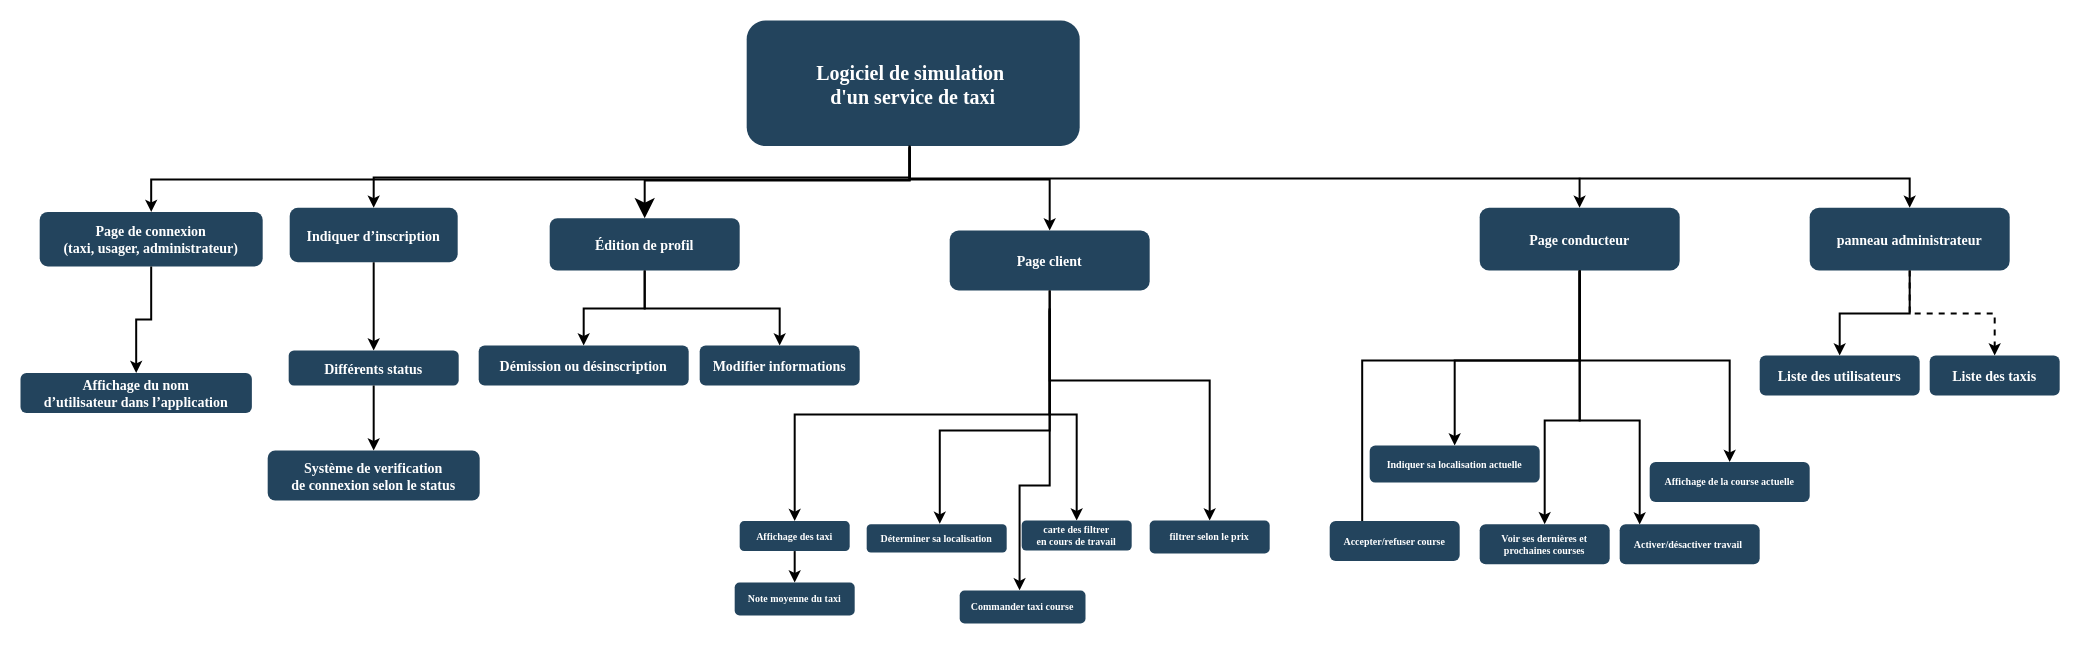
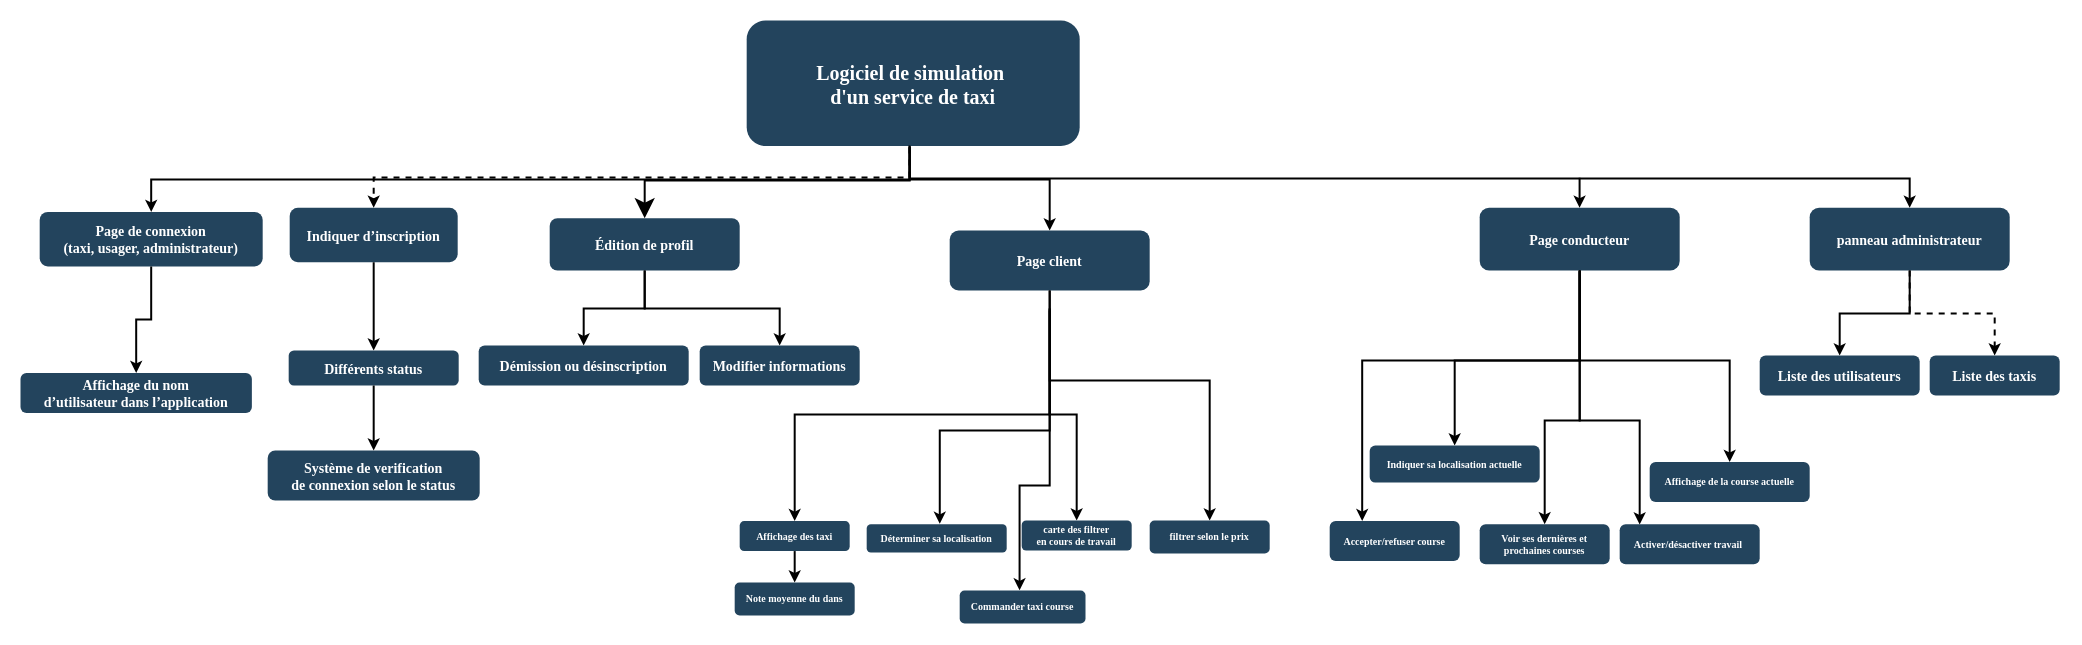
- <mxCell id="11" value="" style="edgeStyle=elbowEdgeStyle;elbow=vertical;strokeWidth=2;rounded=0;exitX=0.489;exitY=1.012;exitDx=0;exitDy=0;exitPerimeter=0;" parent="1" source="2" target="6" edge="1"><mxGeometry x="341.19" y="125.5" width="100" height="100" as="geometry"><mxPoint x="913.19" y="145" as="sourcePoint" /><mxPoint x="1456.19" y="225.5" as="targetPoint" /></mxGeometry></mxCell>
+ <mxCell id="11" value="" style="edgeStyle=elbowEdgeStyle;elbow=vertical;strokeWidth=2;rounded=0;exitX=0.489;exitY=1.012;exitDx=0;exitDy=0;exitPerimeter=0;dashed=1;" parent="1" source="2" target="6" edge="1"><mxGeometry x="341.19" y="125.5" width="100" height="100" as="geometry"><mxPoint x="913.19" y="145" as="sourcePoint" /><mxPoint x="1456.19" y="225.5" as="targetPoint" /></mxGeometry></mxCell>
- <mxCell id="49" value="" style="edgeStyle=elbowEdgeStyle;elbow=vertical;strokeWidth=2;rounded=0;exitX=0.5;exitY=1;exitDx=0;exitDy=0;entryX=0.25;entryY=0;entryDx=0;entryDy=0;endArrow=none;" parent="1" source="35" target="48" edge="1"><mxGeometry x="-343.65" y="35.5" width="100" height="100" as="geometry"><mxPoint x="1584.19" y="270" as="sourcePoint" /><mxPoint x="1349.19" y="512.5" as="targetPoint" /><Array as="points"><mxPoint x="1469.19" y="360" /></Array></mxGeometry></mxCell>
+ <mxCell id="49" value="" style="edgeStyle=elbowEdgeStyle;elbow=vertical;strokeWidth=2;rounded=0;exitX=0.5;exitY=1;exitDx=0;exitDy=0;entryX=0.25;entryY=0;entryDx=0;entryDy=0;" parent="1" source="35" target="48" edge="1"><mxGeometry x="-343.65" y="35.5" width="100" height="100" as="geometry"><mxPoint x="1584.19" y="270" as="sourcePoint" /><mxPoint x="1349.19" y="512.5" as="targetPoint" /><Array as="points"><mxPoint x="1469.19" y="360" /></Array></mxGeometry></mxCell>
- <mxCell id="32" value="Note moyenne du taxi" style="rounded=1;fillColor=#23445D;gradientColor=none;strokeColor=none;fontColor=#FFFFFF;fontStyle=1;fontFamily=Tahoma;fontSize=10;" parent="1" vertex="1"><mxGeometry x="734.19" y="582" width="120" height="32.88" as="geometry" /></mxCell>
+ <mxCell id="32" value="Note moyenne du dans" style="rounded=1;fillColor=#23445D;gradientColor=none;strokeColor=none;fontColor=#FFFFFF;fontStyle=1;fontFamily=Tahoma;fontSize=10;" parent="1" vertex="1"><mxGeometry x="734.19" y="582" width="120" height="32.88" as="geometry" /></mxCell>
